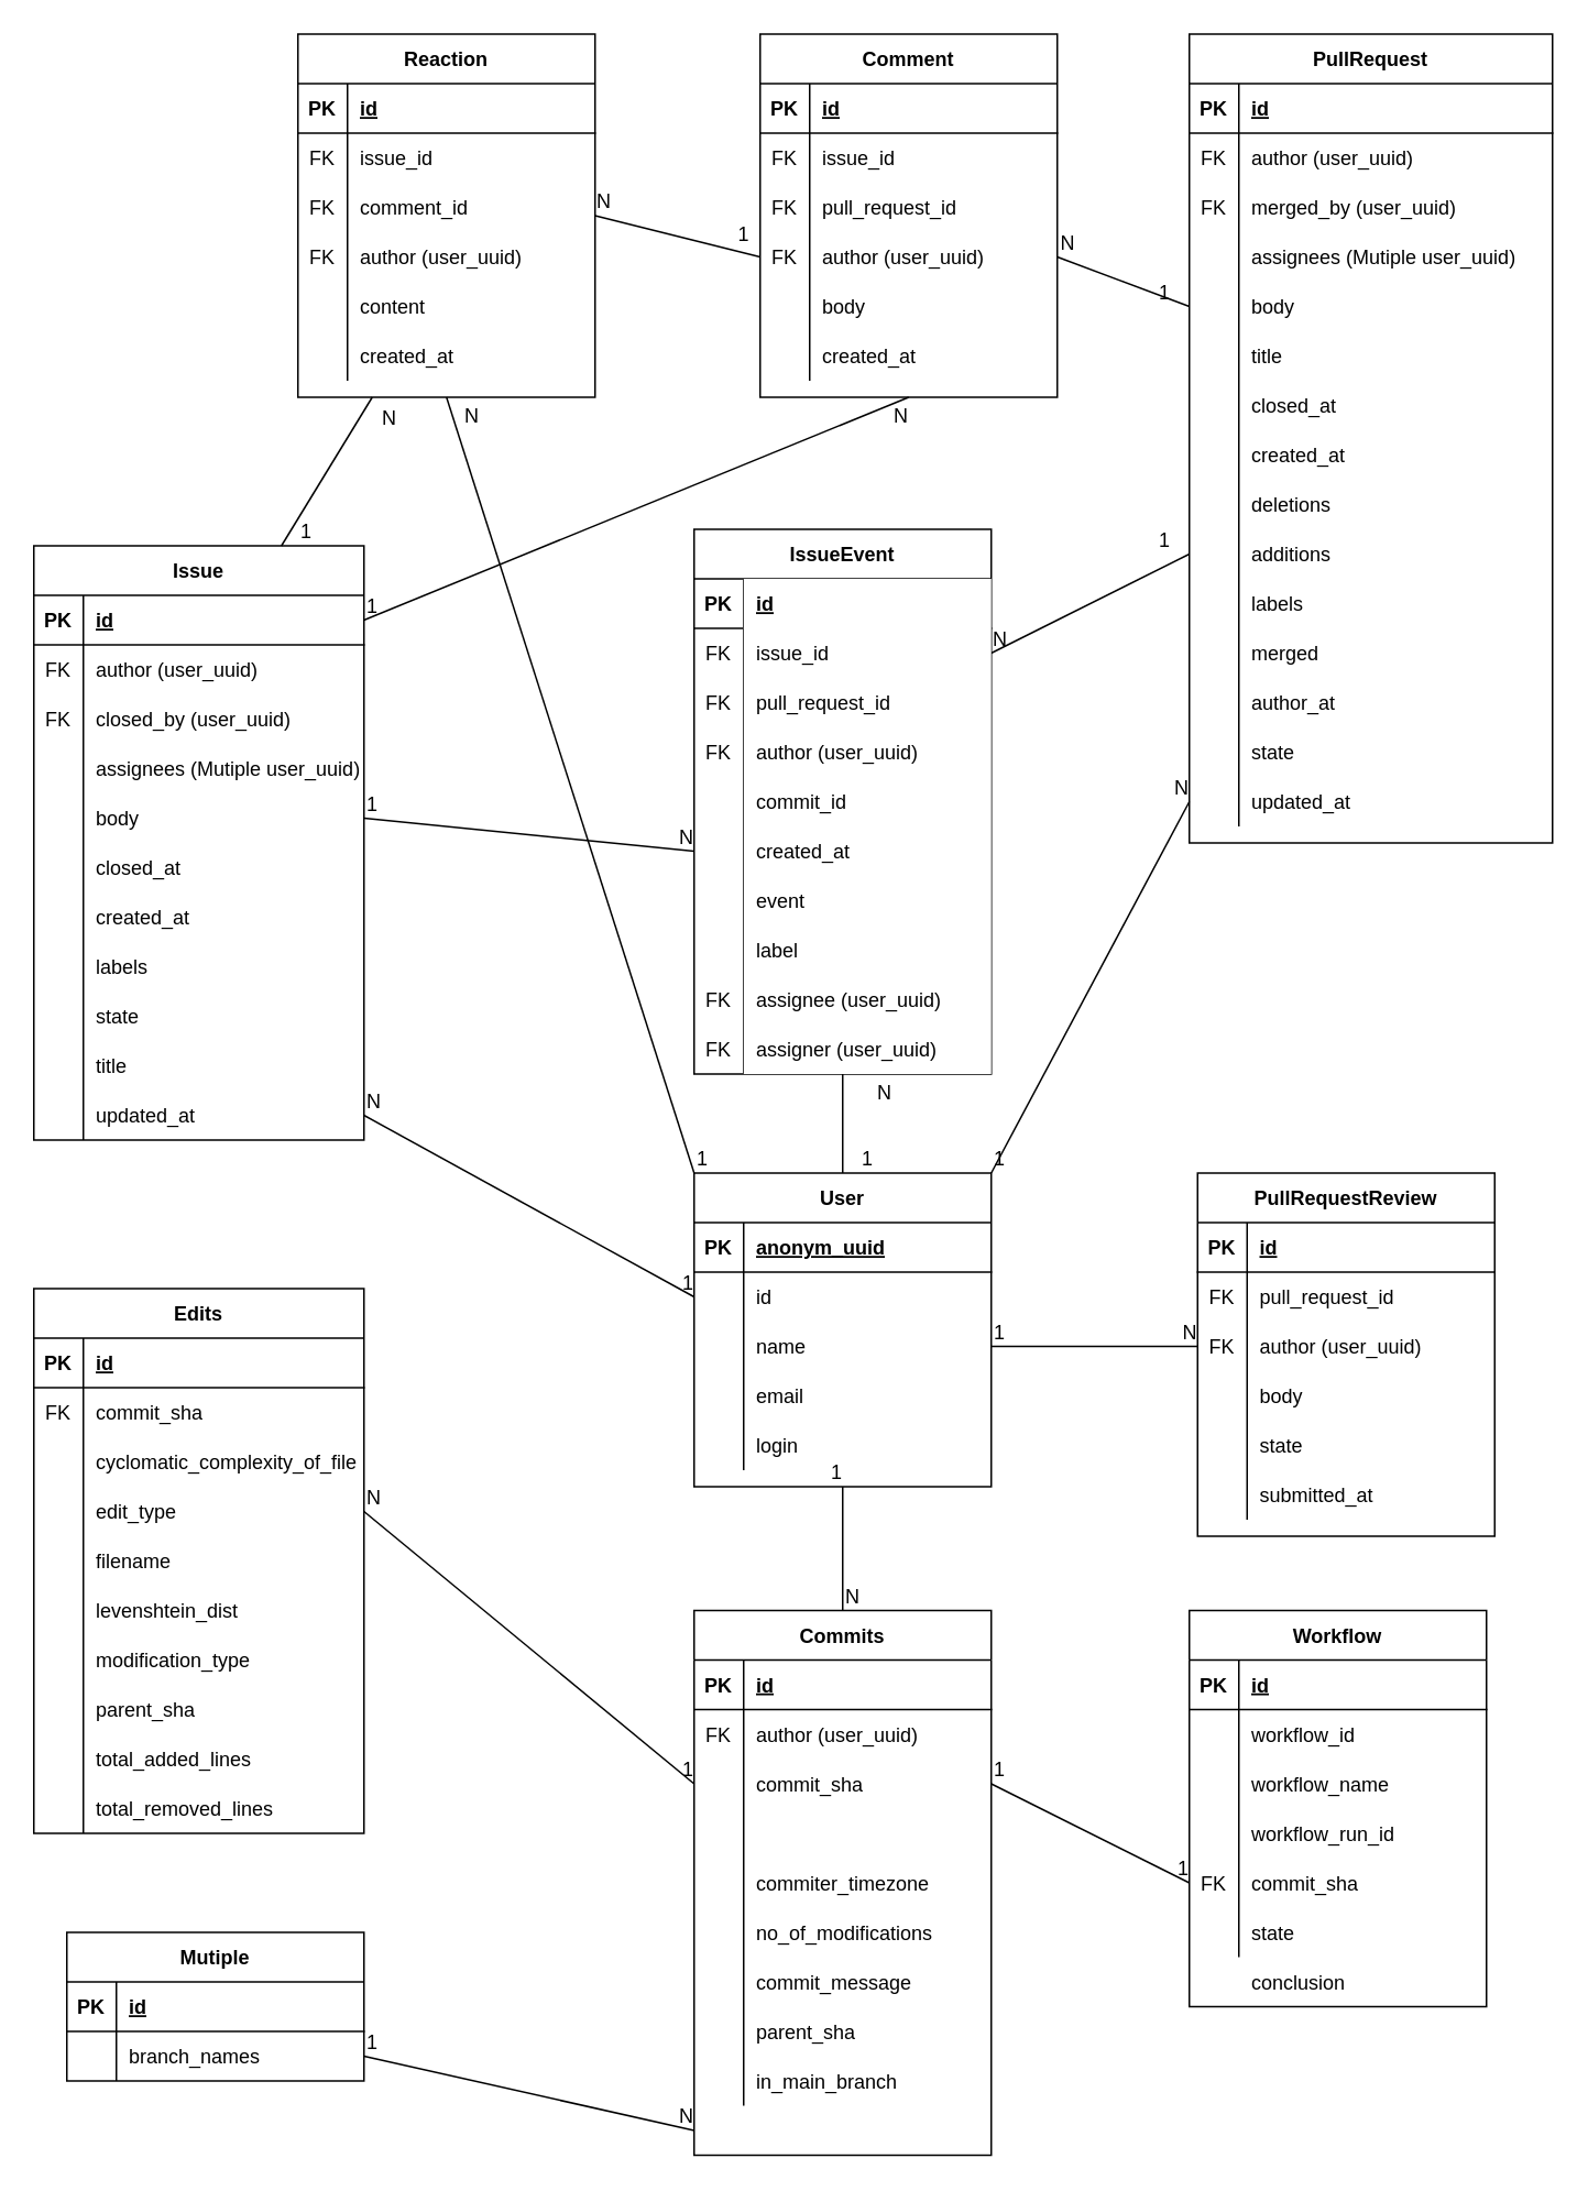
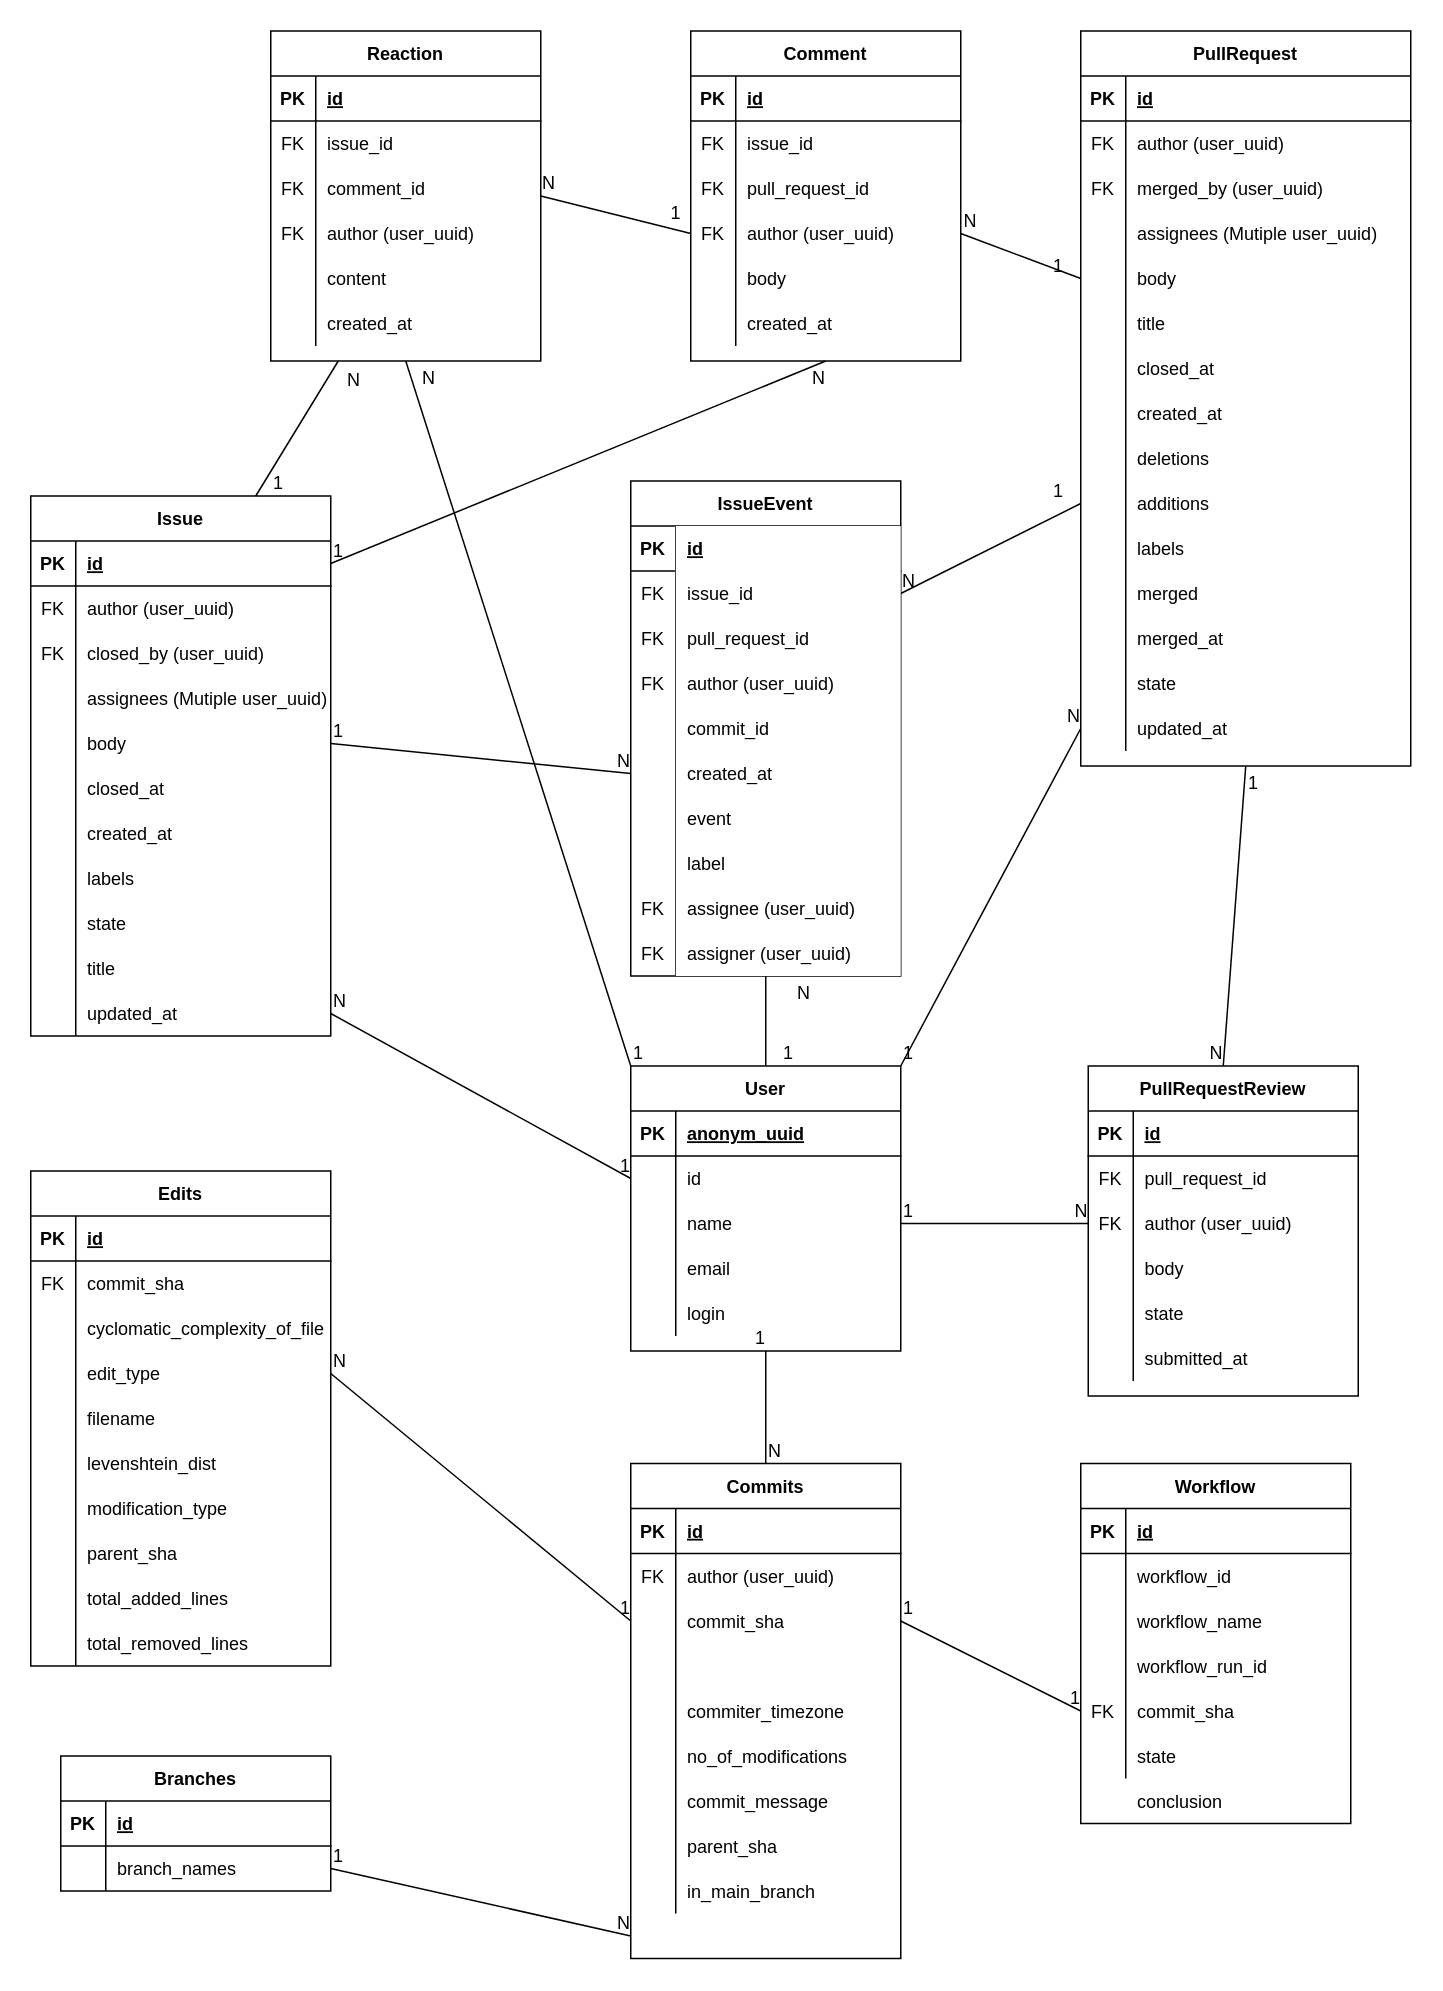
- <mxCell id="129" value="author_at" style="shape=partialRectangle;connectable=0;fillColor=none;top=0;left=0;bottom=0;right=0;align=left;spacingLeft=6;overflow=hidden;" parent="127" vertex="1"><mxGeometry x="30" width="190" height="30" as="geometry" /></mxCell>
+ <mxCell id="129" value="merged_at" style="shape=partialRectangle;connectable=0;fillColor=none;top=0;left=0;bottom=0;right=0;align=left;spacingLeft=6;overflow=hidden;" parent="127" vertex="1"><mxGeometry x="30" width="190" height="30" as="geometry" /></mxCell>
+ <mxCell id="170" value="" style="endArrow=none;html=1;rounded=0;entryX=0.5;entryY=0;entryDx=0;entryDy=0;exitX=0.5;exitY=1;exitDx=0;exitDy=0;" parent="1" source="90" target="136" edge="1"><mxGeometry relative="1" as="geometry"><mxPoint x="690" y="740" as="sourcePoint" /><mxPoint x="610" y="770" as="targetPoint" /></mxGeometry></mxCell>
+ <mxCell id="171" value="1" style="resizable=0;html=1;align=left;verticalAlign=bottom;" parent="170" connectable="0" vertex="1"><mxGeometry x="-1" relative="1" as="geometry"><mxPoint y="20" as="offset" /></mxGeometry></mxCell>
+ <mxCell id="172" value="N" style="resizable=0;html=1;align=right;verticalAlign=bottom;" parent="170" connectable="0" vertex="1"><mxGeometry x="1" relative="1" as="geometry" /></mxCell>
- <mxCell id="311" value="Mutiple" style="shape=table;startSize=30;container=1;collapsible=1;childLayout=tableLayout;fixedRows=1;rowLines=0;fontStyle=1;align=center;resizeLast=1;" vertex="1" parent="1"><mxGeometry x="40" y="1170" width="180" height="90" as="geometry" /></mxCell>
+ <mxCell id="311" value="Branches" style="shape=table;startSize=30;container=1;collapsible=1;childLayout=tableLayout;fixedRows=1;rowLines=0;fontStyle=1;align=center;resizeLast=1;" vertex="1" parent="1"><mxGeometry x="40" y="1170" width="180" height="90" as="geometry" /></mxCell>
